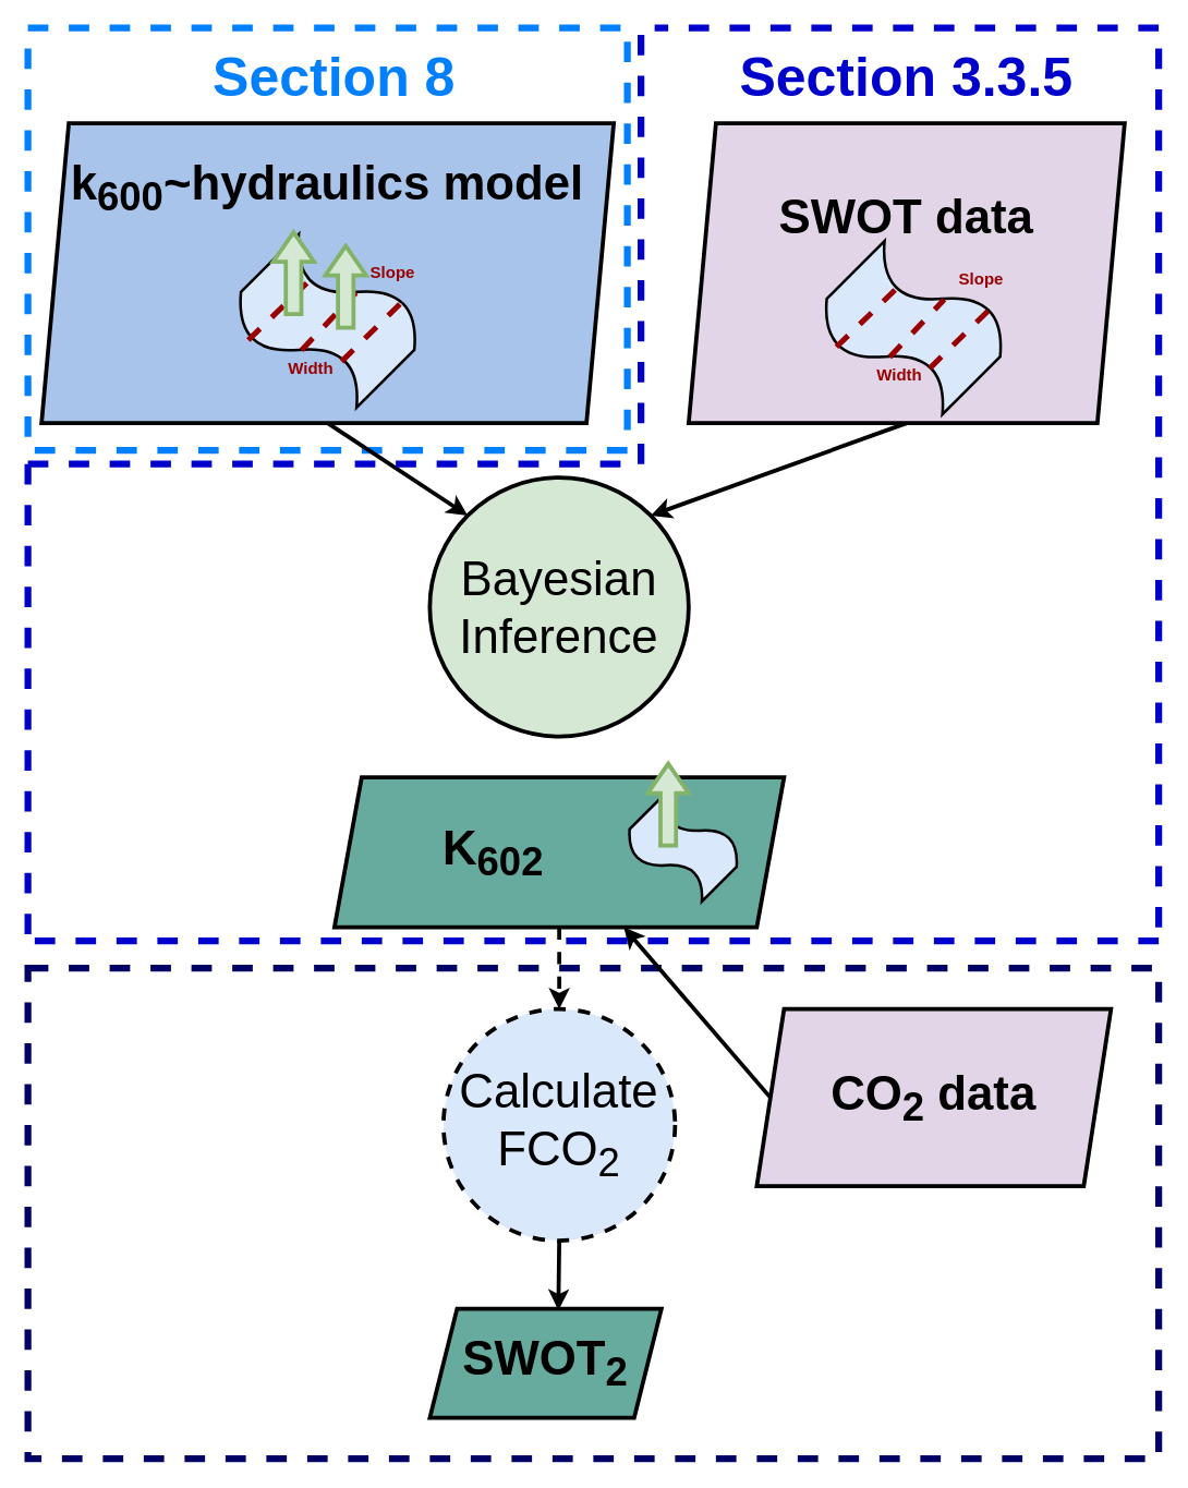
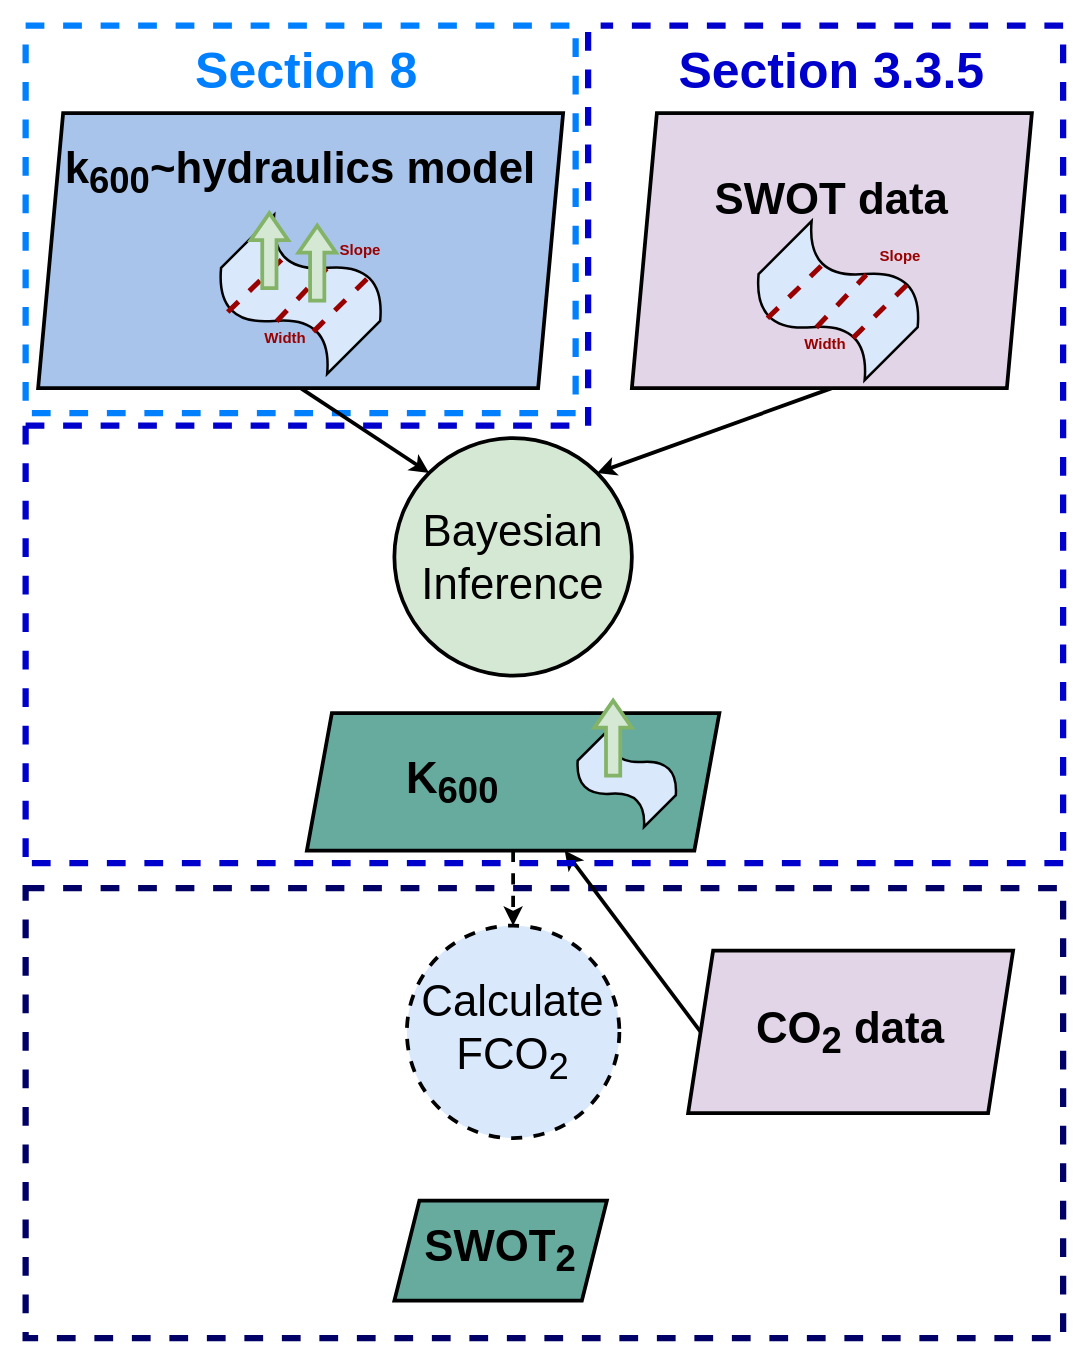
- <mxCell id="8" value="&lt;b&gt;&lt;font style=&quot;font-size: 35px&quot;&gt;&lt;span style=&quot;white-space: pre&quot;&gt;&#09;&lt;/span&gt;K&lt;sub&gt;602&lt;/sub&gt;&lt;/font&gt;&lt;/b&gt;" style="shape=parallelogram;perimeter=parallelogramPerimeter;whiteSpace=wrap;html=1;fixedSize=1;strokeWidth=3;fillColor=#67AB9F;align=left;" parent="1" vertex="1"><mxGeometry x="245" y="570" width="330" height="110" as="geometry" /></mxCell>
+ <mxCell id="8" value="&lt;b&gt;&lt;font style=&quot;font-size: 35px&quot;&gt;&lt;span style=&quot;white-space: pre&quot;&gt;&#09;&lt;/span&gt;K&lt;sub&gt;600&lt;/sub&gt;&lt;/font&gt;&lt;/b&gt;" style="shape=parallelogram;perimeter=parallelogramPerimeter;whiteSpace=wrap;html=1;fixedSize=1;strokeWidth=3;fillColor=#67AB9F;align=left;" parent="1" vertex="1"><mxGeometry x="245" y="570" width="330" height="110" as="geometry" /></mxCell>
- <mxCell id="11" value="&lt;b&gt;&lt;font style=&quot;font-size: 35px&quot;&gt;CO&lt;sub&gt;2&lt;/sub&gt; data&lt;/font&gt;&lt;/b&gt;" style="shape=parallelogram;perimeter=parallelogramPerimeter;whiteSpace=wrap;html=1;fixedSize=1;fillColor=#e1d5e7;strokeWidth=3;" parent="1" vertex="1"><mxGeometry x="555" y="740" width="260" height="130" as="geometry" /></mxCell>
+ <mxCell id="11" value="&lt;b&gt;&lt;font style=&quot;font-size: 35px&quot;&gt;CO&lt;sub&gt;2&lt;/sub&gt; data&lt;/font&gt;&lt;/b&gt;" style="shape=parallelogram;perimeter=parallelogramPerimeter;whiteSpace=wrap;html=1;fixedSize=1;fillColor=#e1d5e7;strokeWidth=3;" parent="1" vertex="1"><mxGeometry x="550" y="760" width="260" height="130" as="geometry" /></mxCell>
- <mxCell id="13" style="edgeStyle=none;rounded=0;orthogonalLoop=1;jettySize=auto;html=1;exitX=0.5;exitY=1;exitDx=0;exitDy=0;strokeWidth=3;entryX=0.555;entryY=0.015;entryDx=0;entryDy=0;entryPerimeter=0;" parent="1" source="9" target="10" edge="1"><mxGeometry relative="1" as="geometry"><mxPoint x="595" y="921.25" as="sourcePoint" /><mxPoint x="500" y="961.33" as="targetPoint" /></mxGeometry></mxCell>
